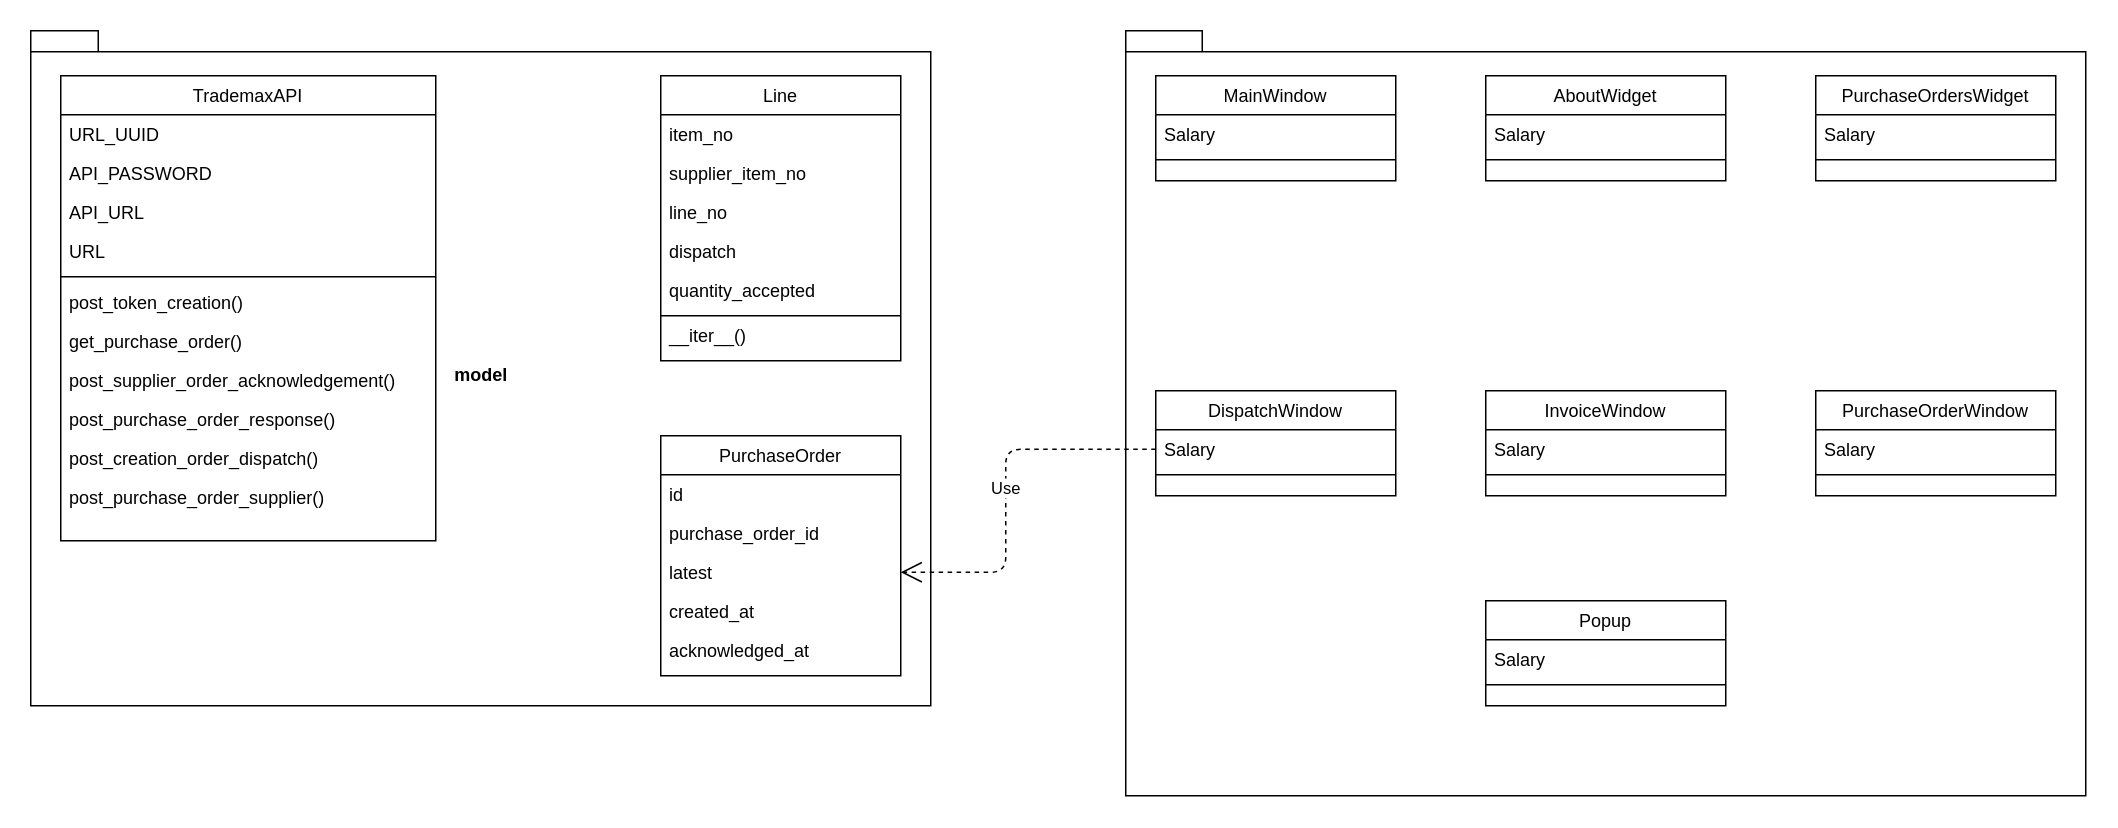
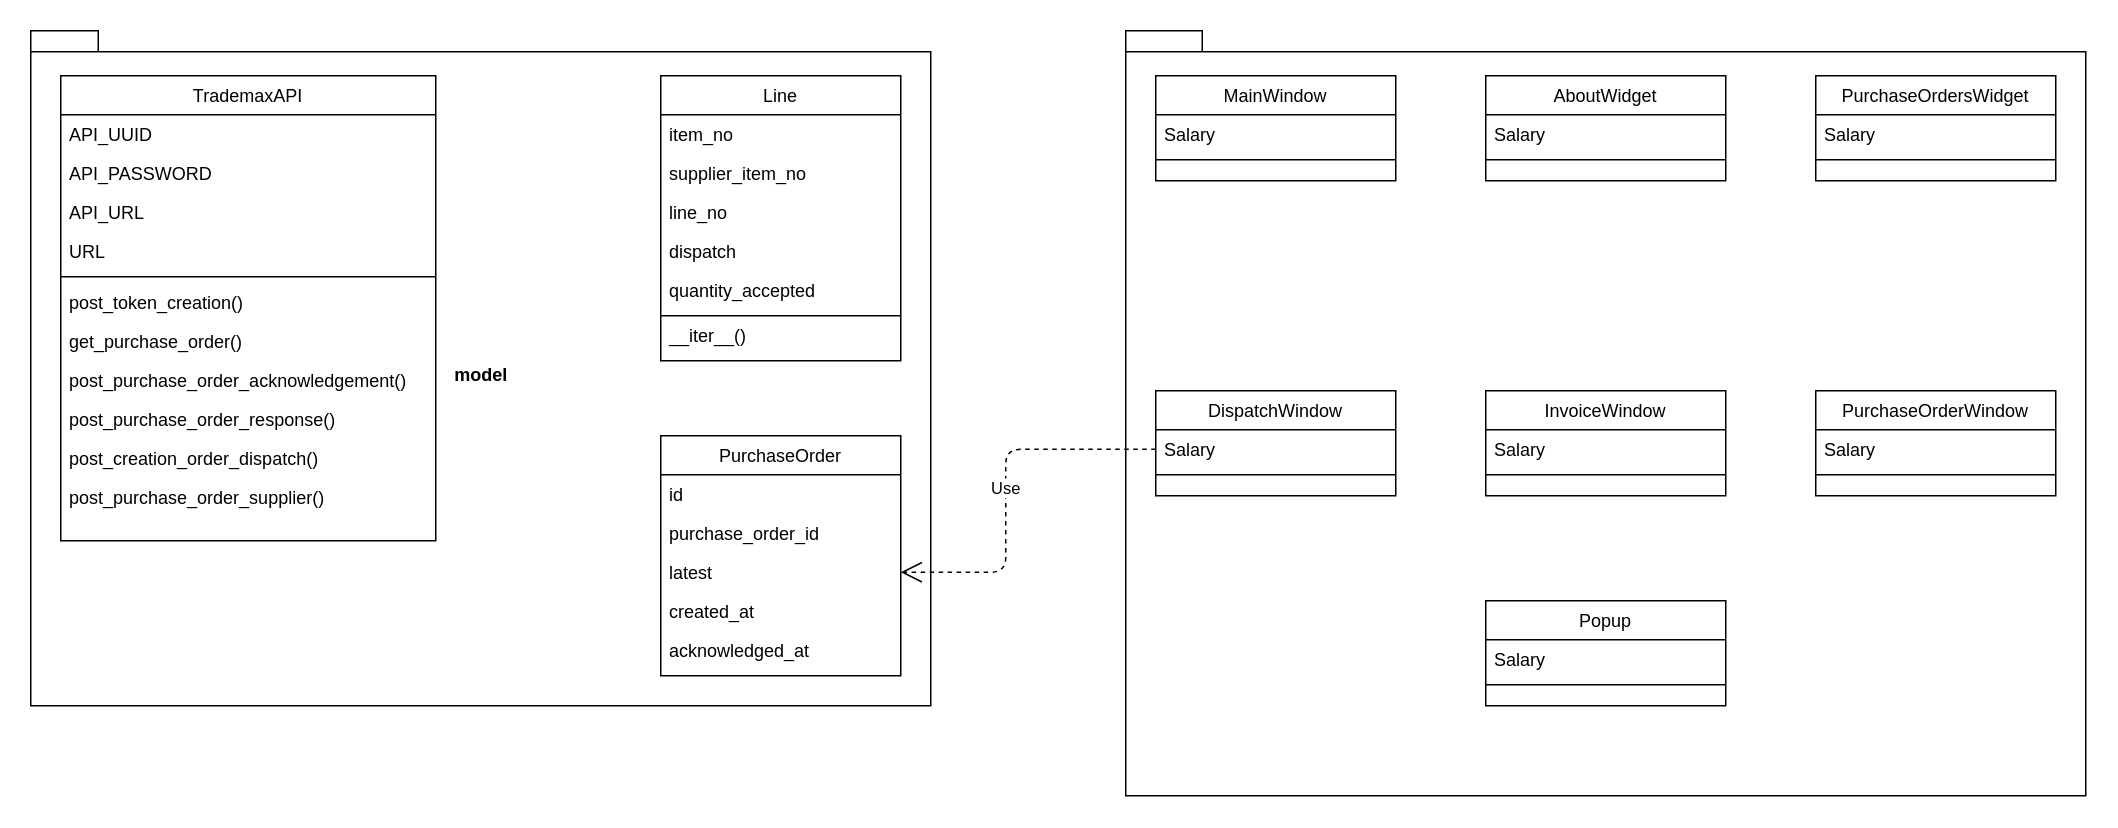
- <mxCell id="41" value="URL_UUID" style="text;align=left;verticalAlign=top;spacingLeft=4;spacingRight=4;overflow=hidden;rotatable=0;points=[[0,0.5],[1,0.5]];portConstraint=eastwest;" parent="40" vertex="1"><mxGeometry y="26" width="250" height="26" as="geometry" /></mxCell>
+ <mxCell id="41" value="API_UUID" style="text;align=left;verticalAlign=top;spacingLeft=4;spacingRight=4;overflow=hidden;rotatable=0;points=[[0,0.5],[1,0.5]];portConstraint=eastwest;" parent="40" vertex="1"><mxGeometry y="26" width="250" height="26" as="geometry" /></mxCell>
- <mxCell id="48" value="post_supplier_order_acknowledgement()" style="text;align=left;verticalAlign=top;spacingLeft=4;spacingRight=4;overflow=hidden;rotatable=0;points=[[0,0.5],[1,0.5]];portConstraint=eastwest;" parent="39" vertex="1"><mxGeometry y="190" width="250" height="26" as="geometry" /></mxCell>
+ <mxCell id="48" value="post_purchase_order_acknowledgement()" style="text;align=left;verticalAlign=top;spacingLeft=4;spacingRight=4;overflow=hidden;rotatable=0;points=[[0,0.5],[1,0.5]];portConstraint=eastwest;" parent="39" vertex="1"><mxGeometry y="190" width="250" height="26" as="geometry" /></mxCell>
